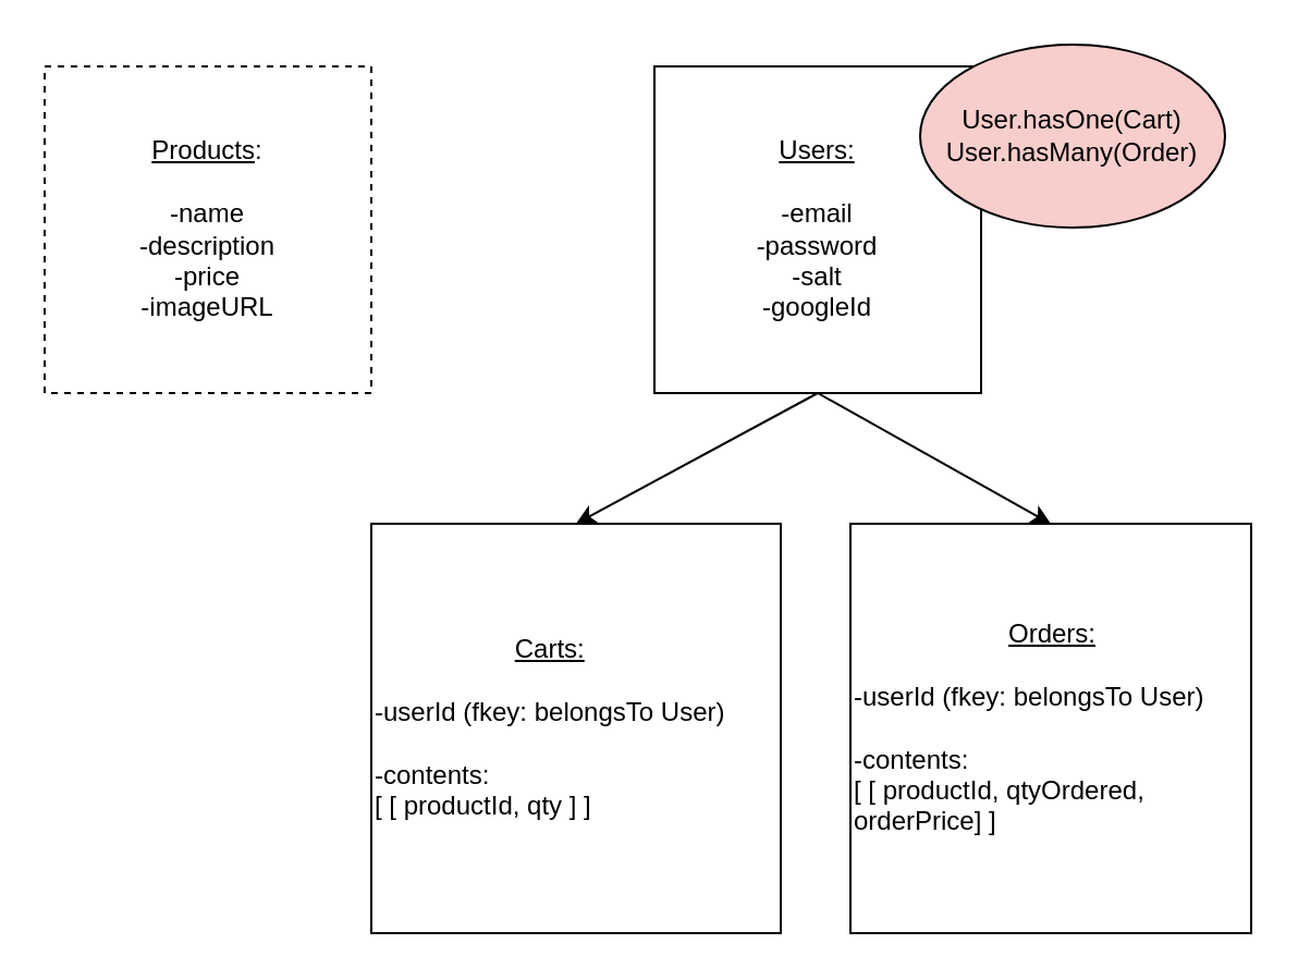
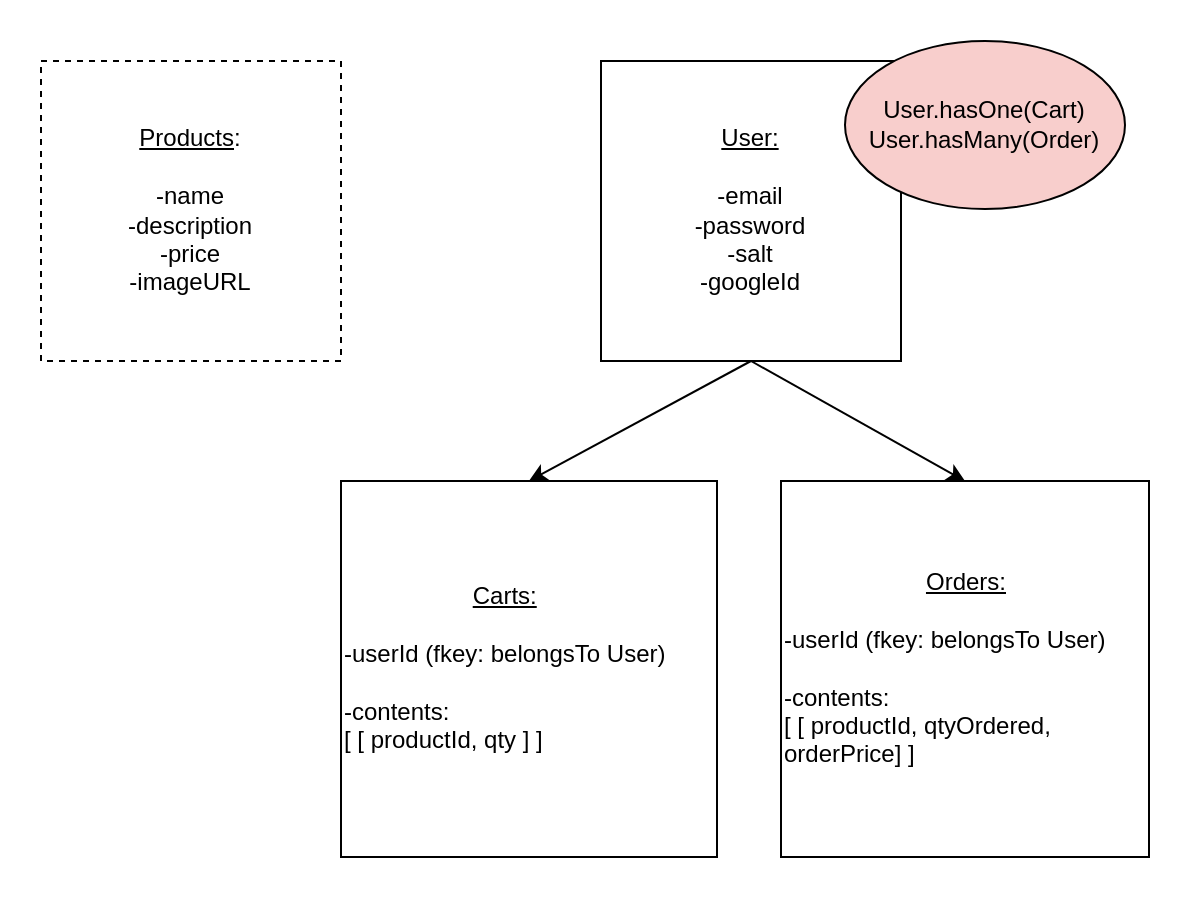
- <mxCell id="3" value="&lt;u&gt;Users:&lt;br&gt;&lt;/u&gt;&lt;br&gt;-email&lt;br&gt;-password&lt;br&gt;-salt&lt;br&gt;-googleId" style="whiteSpace=wrap;html=1;aspect=fixed;" parent="1" vertex="1"><mxGeometry x="300" y="30" width="150" height="150" as="geometry" /></mxCell>
+ <mxCell id="3" value="&lt;u&gt;User:&lt;br&gt;&lt;/u&gt;&lt;br&gt;-email&lt;br&gt;-password&lt;br&gt;-salt&lt;br&gt;-googleId" style="whiteSpace=wrap;html=1;aspect=fixed;" parent="1" vertex="1"><mxGeometry x="300" y="30" width="150" height="150" as="geometry" /></mxCell>
